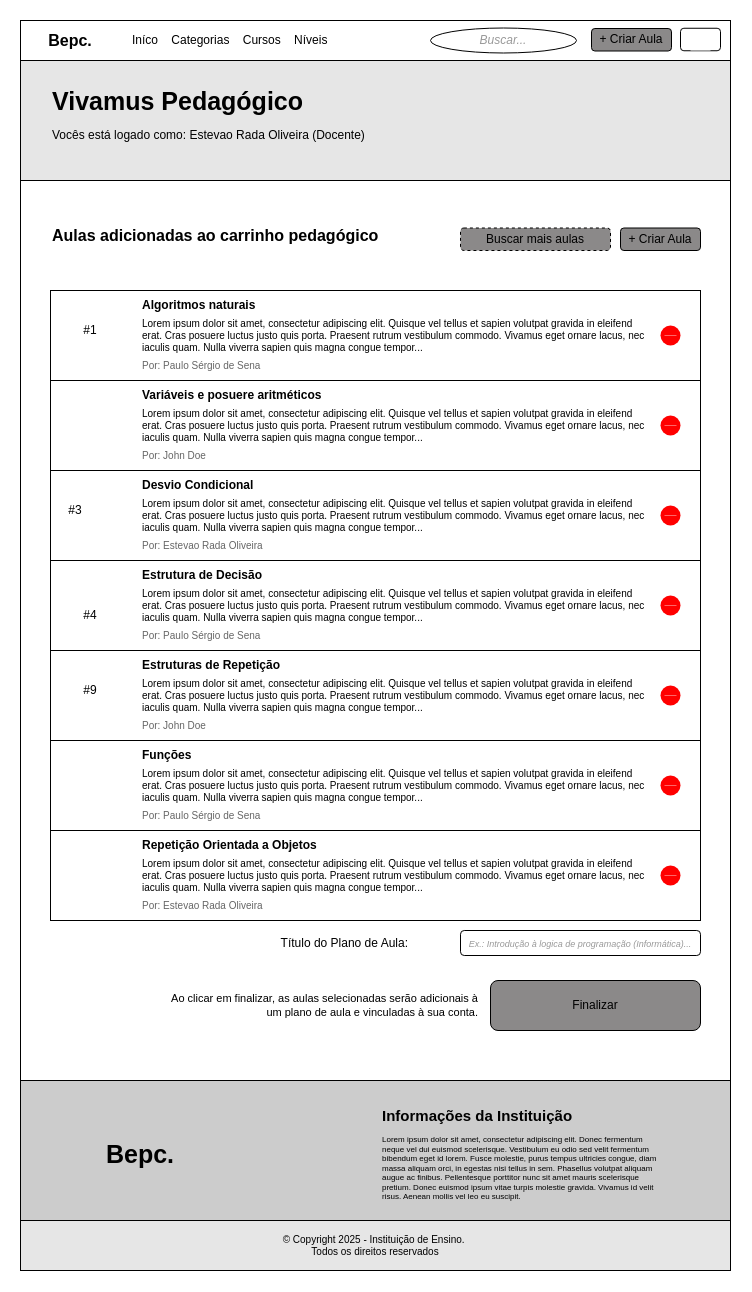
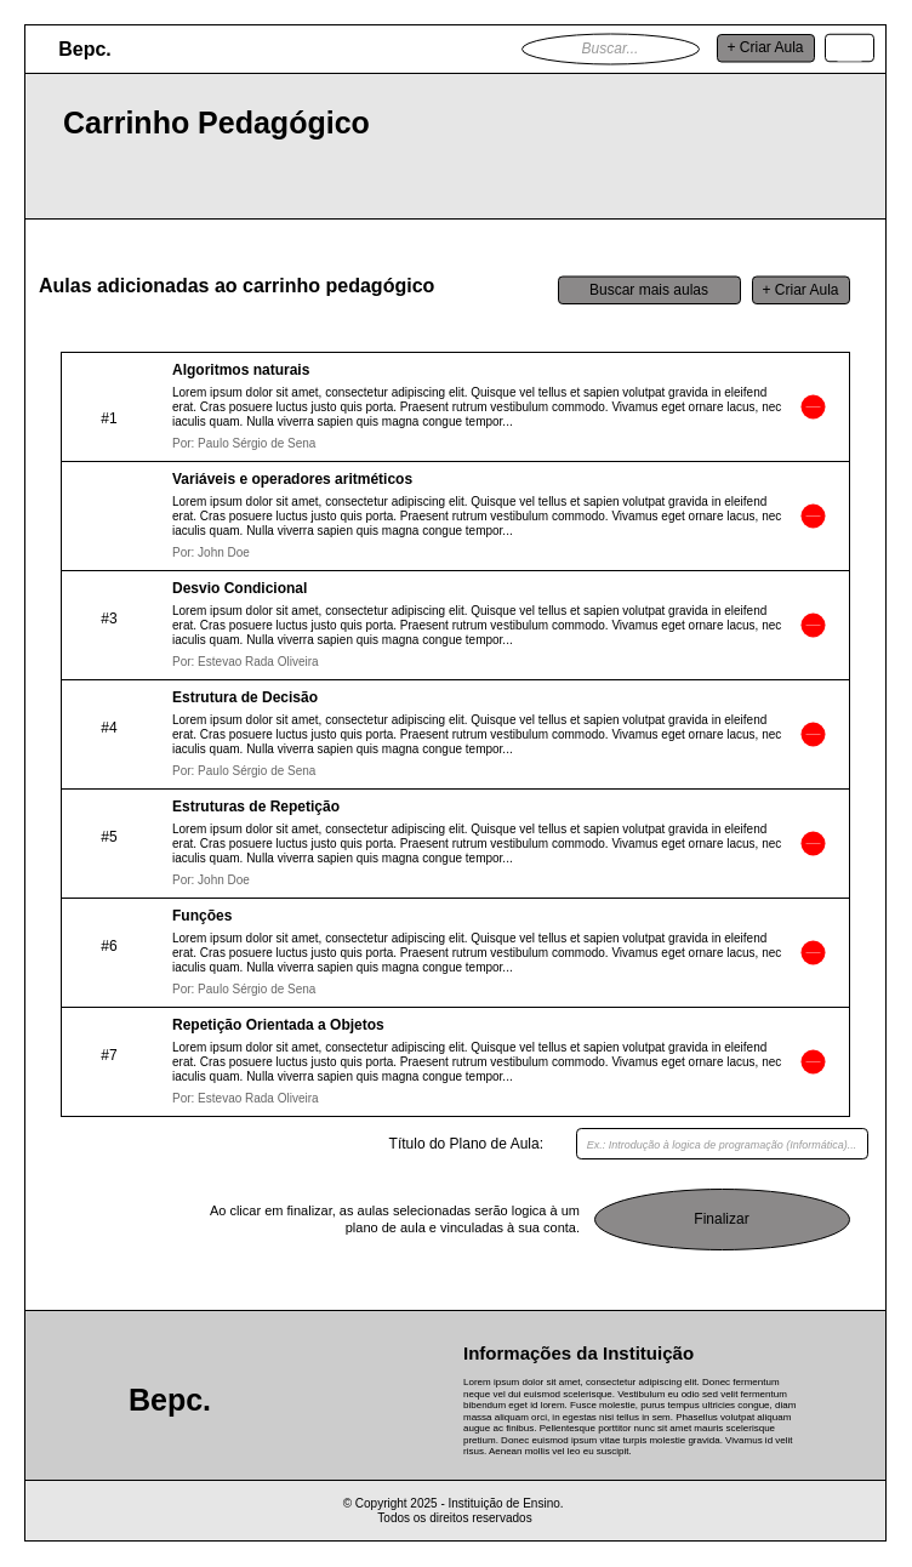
- <mxCell id="6" value="Iníco&amp;nbsp; &amp;nbsp; Categorias&amp;nbsp; &amp;nbsp;&amp;nbsp;Cursos&amp;nbsp; &amp;nbsp;&amp;nbsp;Níveis" style="text;html=1;align=left;verticalAlign=middle;whiteSpace=wrap;rounded=0;" parent="1" vertex="1"><mxGeometry x="130" y="25" width="250" height="30" as="geometry" /></mxCell>
- <mxCell id="16" value="Vivamus Pedagógico" style="text;html=1;align=left;verticalAlign=middle;whiteSpace=wrap;rounded=0;fontStyle=1;fontSize=25;" parent="1" vertex="1"><mxGeometry x="50" y="80" width="290" height="40" as="geometry" /></mxCell>
+ <mxCell id="16" value="Carrinho Pedagógico" style="text;html=1;align=left;verticalAlign=middle;whiteSpace=wrap;rounded=0;fontStyle=1;fontSize=25;" parent="1" vertex="1"><mxGeometry x="50" y="80" width="290" height="40" as="geometry" /></mxCell>
- <mxCell id="17" value="Vocês está logado como: Estevao Rada Oliveira (Docente)" style="text;html=1;align=left;verticalAlign=middle;whiteSpace=wrap;rounded=0;" parent="1" vertex="1"><mxGeometry x="50" y="120" width="330" height="30" as="geometry" /></mxCell>
- <mxCell id="18" value="Aulas adicionadas ao carrinho pedagógico" style="text;html=1;align=left;verticalAlign=middle;whiteSpace=wrap;rounded=0;fontStyle=1;fontSize=16;" vertex="1" parent="1"><mxGeometry x="50" y="220" width="340" height="30" as="geometry" /></mxCell>
+ <mxCell id="18" value="Aulas adicionadas ao carrinho pedagógico" style="text;html=1;align=left;verticalAlign=middle;whiteSpace=wrap;rounded=0;fontStyle=1;fontSize=16;" vertex="1" parent="1"><mxGeometry x="30" y="220" width="340" height="30" as="geometry" /></mxCell>
- <mxCell id="71" value="Buscar mais aulas" style="rounded=1;whiteSpace=wrap;html=1;fillColor=light-dark(#8b8989, #ededed);dashed=1;" vertex="1" parent="1"><mxGeometry x="460" y="227.5" width="150" height="22.5" as="geometry" /></mxCell>
+ <mxCell id="71" value="Buscar mais aulas" style="rounded=1;whiteSpace=wrap;html=1;fillColor=light-dark(#8b8989, #ededed);" vertex="1" parent="1"><mxGeometry x="460" y="227.5" width="150" height="22.5" as="geometry" /></mxCell>
- <mxCell id="21" value="#1" style="text;html=1;align=center;verticalAlign=middle;whiteSpace=wrap;rounded=0;" vertex="1" parent="19"><mxGeometry x="20" y="25" width="40" height="30" as="geometry" /></mxCell>
+ <mxCell id="21" value="#1" style="text;html=1;align=center;verticalAlign=middle;whiteSpace=wrap;rounded=0;" vertex="1" parent="19"><mxGeometry x="20" y="40" width="40" height="30" as="geometry" /></mxCell>
- <mxCell id="28" value="Variáveis e posuere aritméticos" style="text;html=1;align=left;verticalAlign=middle;whiteSpace=wrap;rounded=0;fontStyle=1" vertex="1" parent="26"><mxGeometry x="90" width="250" height="30" as="geometry" /></mxCell>
+ <mxCell id="28" value="Variáveis e operadores aritméticos" style="text;html=1;align=left;verticalAlign=middle;whiteSpace=wrap;rounded=0;fontStyle=1" vertex="1" parent="26"><mxGeometry x="90" width="250" height="30" as="geometry" /></mxCell>
- <mxCell id="34" value="#3" style="text;html=1;align=center;verticalAlign=middle;whiteSpace=wrap;rounded=0;" vertex="1" parent="32"><mxGeometry x="5" y="25" width="40" height="30" as="geometry" /></mxCell>
+ <mxCell id="34" value="#3" style="text;html=1;align=center;verticalAlign=middle;whiteSpace=wrap;rounded=0;" vertex="1" parent="32"><mxGeometry x="20" y="25" width="40" height="30" as="geometry" /></mxCell>
- <mxCell id="41" value="#4" style="text;html=1;align=center;verticalAlign=middle;whiteSpace=wrap;rounded=0;" vertex="1" parent="39"><mxGeometry x="20" y="40" width="40" height="30" as="geometry" /></mxCell>
+ <mxCell id="41" value="#4" style="text;html=1;align=center;verticalAlign=middle;whiteSpace=wrap;rounded=0;" vertex="1" parent="39"><mxGeometry x="20" y="25" width="40" height="30" as="geometry" /></mxCell>
- <mxCell id="48" value="#9" style="text;html=1;align=center;verticalAlign=middle;whiteSpace=wrap;rounded=0;" vertex="1" parent="46"><mxGeometry x="20" y="25" width="40" height="30" as="geometry" /></mxCell>
+ <mxCell id="48" value="#5" style="text;html=1;align=center;verticalAlign=middle;whiteSpace=wrap;rounded=0;" vertex="1" parent="46"><mxGeometry x="20" y="25" width="40" height="30" as="geometry" /></mxCell>
+ <mxCell id="55" value="#6" style="text;html=1;align=center;verticalAlign=middle;whiteSpace=wrap;rounded=0;" vertex="1" parent="53"><mxGeometry x="20" y="25" width="40" height="30" as="geometry" /></mxCell>
+ <mxCell id="62" value="#7" style="text;html=1;align=center;verticalAlign=middle;whiteSpace=wrap;rounded=0;" vertex="1" parent="60"><mxGeometry x="20" y="25" width="40" height="30" as="geometry" /></mxCell>
- <mxCell id="70" value="Título do Plano de Aula:" style="text;html=1;align=right;verticalAlign=middle;whiteSpace=wrap;rounded=0;" vertex="1" parent="1"><mxGeometry x="260" y="927.5" width="150" height="30" as="geometry" /></mxCell>
+ <mxCell id="70" value="Título do Plano de Aula:" style="text;html=1;align=right;verticalAlign=middle;whiteSpace=wrap;rounded=0;" vertex="1" parent="1"><mxGeometry x="300" y="927.5" width="150" height="30" as="geometry" /></mxCell>
- <mxCell id="69" value="&lt;font style=&quot;font-size: 9px;&quot;&gt;Ex.: Introdução à logica de programação (Informática)...&lt;/font&gt;" style="rounded=1;whiteSpace=wrap;html=1;fontStyle=2;fontColor=#999999;" vertex="1" parent="1"><mxGeometry x="460" y="930" width="240" height="25" as="geometry" /></mxCell>
+ <mxCell id="69" value="&lt;font style=&quot;font-size: 9px;&quot;&gt;Ex.: Introdução à logica de programação (Informática)...&lt;/font&gt;" style="rounded=1;whiteSpace=wrap;html=1;fontStyle=2;fontColor=#999999;" vertex="1" parent="1"><mxGeometry x="475" y="930" width="240" height="25" as="geometry" /></mxCell>
- <mxCell id="68" value="Ao clicar em finalizar, as aulas selecionadas serão adicionais à um plano de aula e vinculadas à sua conta." style="text;html=1;align=right;verticalAlign=middle;whiteSpace=wrap;rounded=0;fontSize=11;" vertex="1" parent="1"><mxGeometry x="170" y="985" width="310" height="40" as="geometry" /></mxCell>
+ <mxCell id="68" value="Ao clicar em finalizar, as aulas selecionadas serão logica à um plano de aula e vinculadas à sua conta." style="text;html=1;align=right;verticalAlign=middle;whiteSpace=wrap;rounded=0;fontSize=11;" vertex="1" parent="1"><mxGeometry x="170" y="985" width="310" height="40" as="geometry" /></mxCell>
- <mxCell id="67" value="Finalizar" style="rounded=1;whiteSpace=wrap;html=1;fillColor=light-dark(#8b8989, #ededed);" vertex="1" parent="1"><mxGeometry x="490" y="980" width="210" height="50" as="geometry" /></mxCell>
+ <mxCell id="67" value="Finalizar" style="ellipse;whiteSpace=wrap;html=1;fillColor=light-dark(#8b8989, #ededed);" vertex="1" parent="1"><mxGeometry x="490" y="980" width="210" height="50" as="geometry" /></mxCell>
